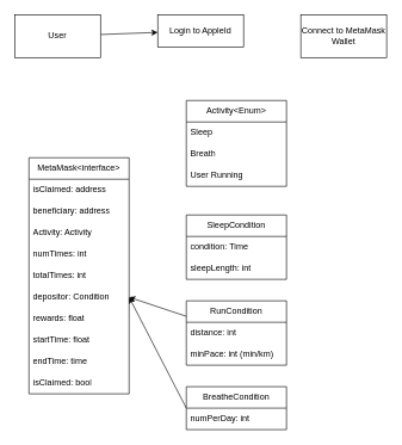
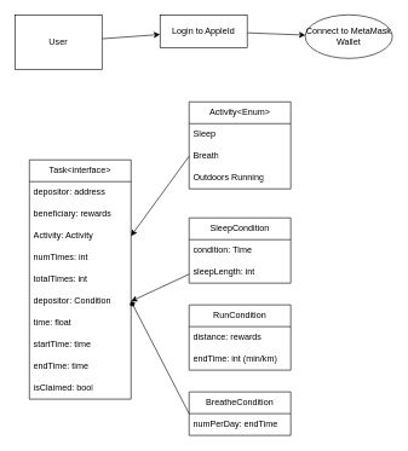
+ <mxCell id="4" value="" style="edgeStyle=none;html=1;" parent="1" source="5" target="6" edge="1"><mxGeometry relative="1" as="geometry" /></mxCell>
- <mxCell id="3" value="User" style="rounded=0;whiteSpace=wrap;html=1;" parent="1" vertex="1"><mxGeometry x="20" y="20" width="120" height="60" as="geometry" /></mxCell>
+ <mxCell id="3" value="User" style="rounded=0;whiteSpace=wrap;html=1;" parent="1" vertex="1"><mxGeometry x="20" y="20" width="120" height="75" as="geometry" /></mxCell>
- <mxCell id="6" value="Connect to MetaMask Wallet" style="rounded=0;whiteSpace=wrap;html=1;" parent="1" vertex="1"><mxGeometry x="420" y="20" width="120" height="60" as="geometry" /></mxCell>
+ <mxCell id="6" value="Connect to MetaMask Wallet" style="ellipse;whiteSpace=wrap;html=1;" parent="1" vertex="1"><mxGeometry x="420" y="20" width="120" height="60" as="geometry" /></mxCell>
- <mxCell id="7" value="MetaMask&amp;lt;interface&amp;gt;" style="swimlane;fontStyle=0;childLayout=stackLayout;horizontal=1;startSize=30;horizontalStack=0;resizeParent=1;resizeParentMax=0;resizeLast=0;collapsible=1;marginBottom=0;whiteSpace=wrap;html=1;" parent="1" vertex="1"><mxGeometry x="40" y="220" width="140" height="330" as="geometry" /></mxCell>
+ <mxCell id="7" value="Task&amp;lt;interface&amp;gt;" style="swimlane;fontStyle=0;childLayout=stackLayout;horizontal=1;startSize=30;horizontalStack=0;resizeParent=1;resizeParentMax=0;resizeLast=0;collapsible=1;marginBottom=0;whiteSpace=wrap;html=1;" parent="1" vertex="1"><mxGeometry x="40" y="220" width="140" height="330" as="geometry" /></mxCell>
- <mxCell id="21" value="User Running" style="text;strokeColor=none;fillColor=none;align=left;verticalAlign=middle;spacingLeft=4;spacingRight=4;overflow=hidden;points=[[0,0.5],[1,0.5]];portConstraint=eastwest;rotatable=0;whiteSpace=wrap;html=1;" parent="18" vertex="1"><mxGeometry y="90" width="140" height="30" as="geometry" /></mxCell>
+ <mxCell id="21" value="Outdoors Running" style="text;strokeColor=none;fillColor=none;align=left;verticalAlign=middle;spacingLeft=4;spacingRight=4;overflow=hidden;points=[[0,0.5],[1,0.5]];portConstraint=eastwest;rotatable=0;whiteSpace=wrap;html=1;" parent="18" vertex="1"><mxGeometry y="90" width="140" height="30" as="geometry" /></mxCell>
- <mxCell id="8" value="isClaimed: address" style="text;strokeColor=none;fillColor=none;align=left;verticalAlign=middle;spacingLeft=4;spacingRight=4;overflow=hidden;points=[[0,0.5],[1,0.5]];portConstraint=eastwest;rotatable=0;whiteSpace=wrap;html=1;" parent="7" vertex="1"><mxGeometry y="30" width="140" height="30" as="geometry" /></mxCell>
+ <mxCell id="8" value="depositor: address" style="text;strokeColor=none;fillColor=none;align=left;verticalAlign=middle;spacingLeft=4;spacingRight=4;overflow=hidden;points=[[0,0.5],[1,0.5]];portConstraint=eastwest;rotatable=0;whiteSpace=wrap;html=1;" parent="7" vertex="1"><mxGeometry y="30" width="140" height="30" as="geometry" /></mxCell>
+ <mxCell id="22" style="edgeStyle=none;html=1;exitX=0;exitY=0.5;exitDx=0;exitDy=0;entryX=1;entryY=0.5;entryDx=0;entryDy=0;" parent="1" source="20" target="10" edge="1"><mxGeometry relative="1" as="geometry" /></mxCell>
- <mxCell id="9" value="beneficiary: address" style="text;strokeColor=none;fillColor=none;align=left;verticalAlign=middle;spacingLeft=4;spacingRight=4;overflow=hidden;points=[[0,0.5],[1,0.5]];portConstraint=eastwest;rotatable=0;whiteSpace=wrap;html=1;" parent="7" vertex="1"><mxGeometry y="60" width="140" height="30" as="geometry" /></mxCell>
+ <mxCell id="9" value="beneficiary: rewards" style="text;strokeColor=none;fillColor=none;align=left;verticalAlign=middle;spacingLeft=4;spacingRight=4;overflow=hidden;points=[[0,0.5],[1,0.5]];portConstraint=eastwest;rotatable=0;whiteSpace=wrap;html=1;" parent="7" vertex="1"><mxGeometry y="60" width="140" height="30" as="geometry" /></mxCell>
+ <mxCell id="23" value="" style="edgeStyle=none;html=1;entryX=1;entryY=0.5;entryDx=0;entryDy=0;" parent="1" source="24" target="13" edge="1"><mxGeometry relative="1" as="geometry" /></mxCell>
- <mxCell id="31" style="edgeStyle=none;html=1;entryX=1;entryY=0.5;entryDx=0;entryDy=0;exitX=0;exitY=0.5;exitDx=0;exitDy=0;" parent="1" source="32" target="13" edge="1"><mxGeometry relative="1" as="geometry" /></mxCell>
+ <mxCell id="31" style="edgeStyle=none;html=1;entryX=1;entryY=0.5;entryDx=0;entryDy=0;exitX=0;exitY=0.5;exitDx=0;exitDy=0;endArrow=diamond;" parent="1" source="32" target="13" edge="1"><mxGeometry relative="1" as="geometry" /></mxCell>
- <mxCell id="27" value="" style="edgeStyle=none;html=1;entryX=1;entryY=0.5;entryDx=0;entryDy=0;" parent="1" source="28" target="13" edge="1"><mxGeometry relative="1" as="geometry" /></mxCell>
- <mxCell id="14" value="rewards: float" style="text;strokeColor=none;fillColor=none;align=left;verticalAlign=middle;spacingLeft=4;spacingRight=4;overflow=hidden;points=[[0,0.5],[1,0.5]];portConstraint=eastwest;rotatable=0;whiteSpace=wrap;html=1;" parent="7" vertex="1"><mxGeometry y="210" width="140" height="30" as="geometry" /></mxCell>
+ <mxCell id="14" value="time: float" style="text;strokeColor=none;fillColor=none;align=left;verticalAlign=middle;spacingLeft=4;spacingRight=4;overflow=hidden;points=[[0,0.5],[1,0.5]];portConstraint=eastwest;rotatable=0;whiteSpace=wrap;html=1;" parent="7" vertex="1"><mxGeometry y="210" width="140" height="30" as="geometry" /></mxCell>
- <mxCell id="29" value="distance: int" style="text;strokeColor=none;fillColor=none;align=left;verticalAlign=middle;spacingLeft=4;spacingRight=4;overflow=hidden;points=[[0,0.5],[1,0.5]];portConstraint=eastwest;rotatable=0;whiteSpace=wrap;html=1;" parent="28" vertex="1"><mxGeometry y="30" width="140" height="30" as="geometry" /></mxCell>
+ <mxCell id="29" value="distance: rewards" style="text;strokeColor=none;fillColor=none;align=left;verticalAlign=middle;spacingLeft=4;spacingRight=4;overflow=hidden;points=[[0,0.5],[1,0.5]];portConstraint=eastwest;rotatable=0;whiteSpace=wrap;html=1;" parent="28" vertex="1"><mxGeometry y="30" width="140" height="30" as="geometry" /></mxCell>
- <mxCell id="15" value="startTime: float" style="text;strokeColor=none;fillColor=none;align=left;verticalAlign=middle;spacingLeft=4;spacingRight=4;overflow=hidden;points=[[0,0.5],[1,0.5]];portConstraint=eastwest;rotatable=0;whiteSpace=wrap;html=1;" parent="7" vertex="1"><mxGeometry y="240" width="140" height="30" as="geometry" /></mxCell>
+ <mxCell id="15" value="startTime: time" style="text;strokeColor=none;fillColor=none;align=left;verticalAlign=middle;spacingLeft=4;spacingRight=4;overflow=hidden;points=[[0,0.5],[1,0.5]];portConstraint=eastwest;rotatable=0;whiteSpace=wrap;html=1;" parent="7" vertex="1"><mxGeometry y="240" width="140" height="30" as="geometry" /></mxCell>
- <mxCell id="30" value="minPace: int (min/km)" style="text;strokeColor=none;fillColor=none;align=left;verticalAlign=middle;spacingLeft=4;spacingRight=4;overflow=hidden;points=[[0,0.5],[1,0.5]];portConstraint=eastwest;rotatable=0;whiteSpace=wrap;html=1;" parent="28" vertex="1"><mxGeometry y="60" width="140" height="30" as="geometry" /></mxCell>
+ <mxCell id="30" value="endTime: int (min/km)" style="text;strokeColor=none;fillColor=none;align=left;verticalAlign=middle;spacingLeft=4;spacingRight=4;overflow=hidden;points=[[0,0.5],[1,0.5]];portConstraint=eastwest;rotatable=0;whiteSpace=wrap;html=1;" parent="28" vertex="1"><mxGeometry y="60" width="140" height="30" as="geometry" /></mxCell>
- <mxCell id="33" value="numPerDay: int" style="text;strokeColor=none;fillColor=none;align=left;verticalAlign=middle;spacingLeft=4;spacingRight=4;overflow=hidden;points=[[0,0.5],[1,0.5]];portConstraint=eastwest;rotatable=0;whiteSpace=wrap;html=1;" parent="32" vertex="1"><mxGeometry y="30" width="140" height="30" as="geometry" /></mxCell>
+ <mxCell id="33" value="numPerDay: endTime" style="text;strokeColor=none;fillColor=none;align=left;verticalAlign=middle;spacingLeft=4;spacingRight=4;overflow=hidden;points=[[0,0.5],[1,0.5]];portConstraint=eastwest;rotatable=0;whiteSpace=wrap;html=1;" parent="32" vertex="1"><mxGeometry y="30" width="140" height="30" as="geometry" /></mxCell>
